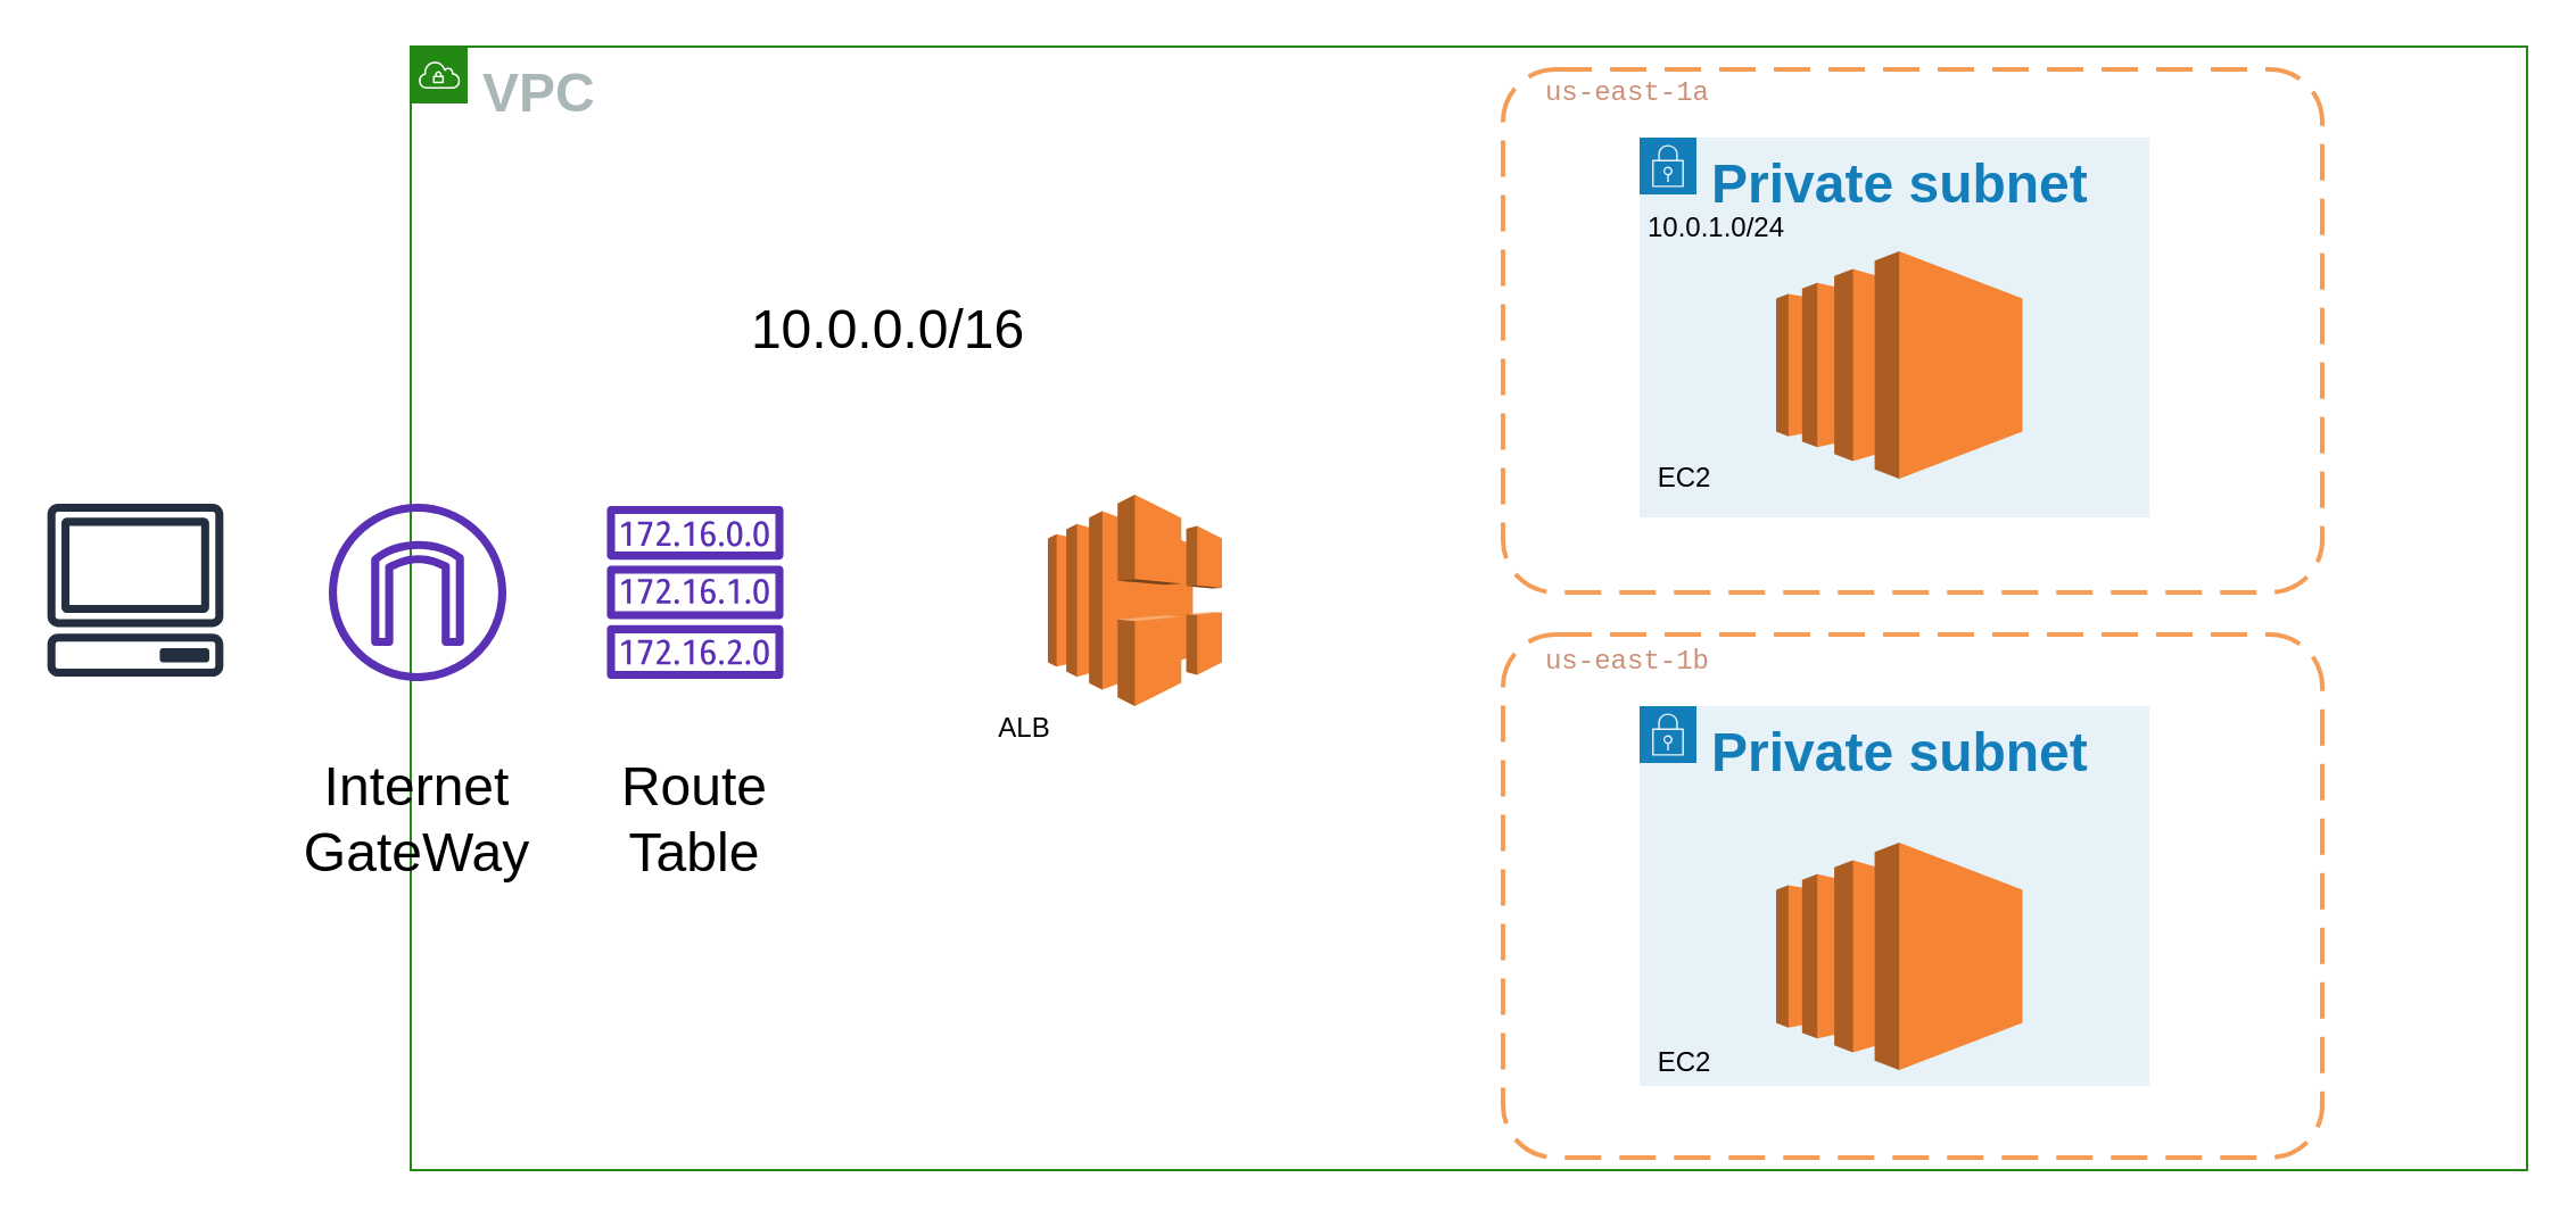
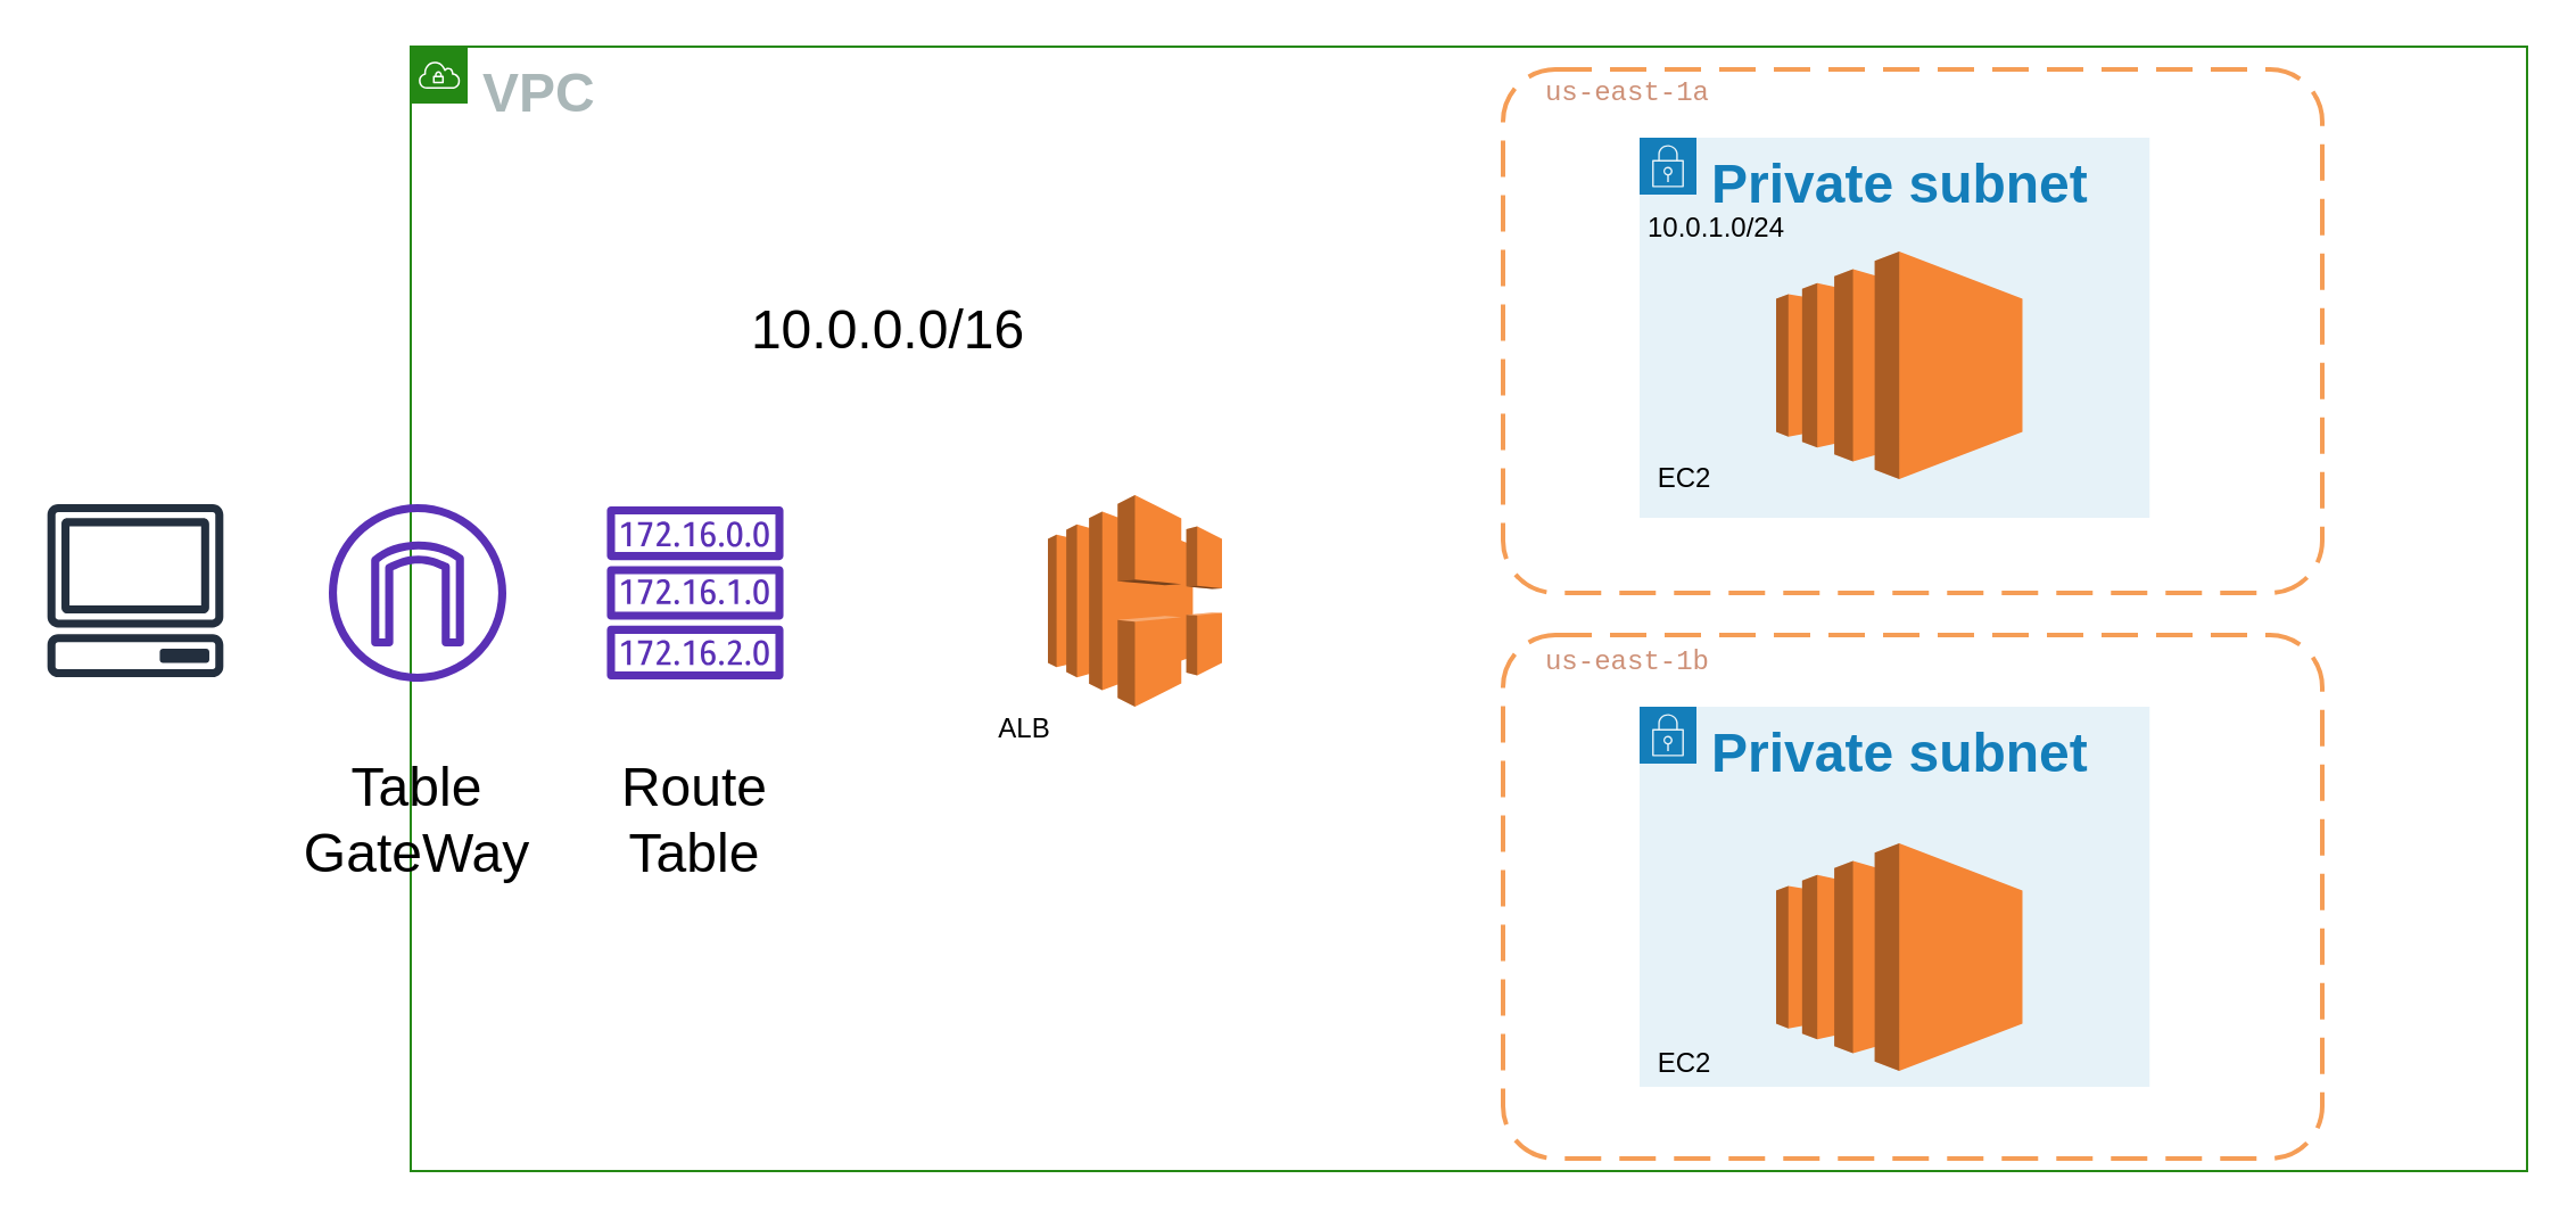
- <mxCell id="10" value="&lt;font style=&quot;font-size: 24px&quot;&gt;Internet &lt;br&gt;GateWay&lt;/font&gt;" style="text;html=1;strokeColor=none;fillColor=none;align=center;verticalAlign=middle;whiteSpace=wrap;rounded=0;" parent="1" vertex="1"><mxGeometry x="118" y="330" width="130" height="60" as="geometry" /></mxCell>
+ <mxCell id="10" value="&lt;font style=&quot;font-size: 24px&quot;&gt;Table &lt;br&gt;GateWay&lt;/font&gt;" style="text;html=1;strokeColor=none;fillColor=none;align=center;verticalAlign=middle;whiteSpace=wrap;rounded=0;" parent="1" vertex="1"><mxGeometry x="118" y="330" width="130" height="60" as="geometry" /></mxCell>
